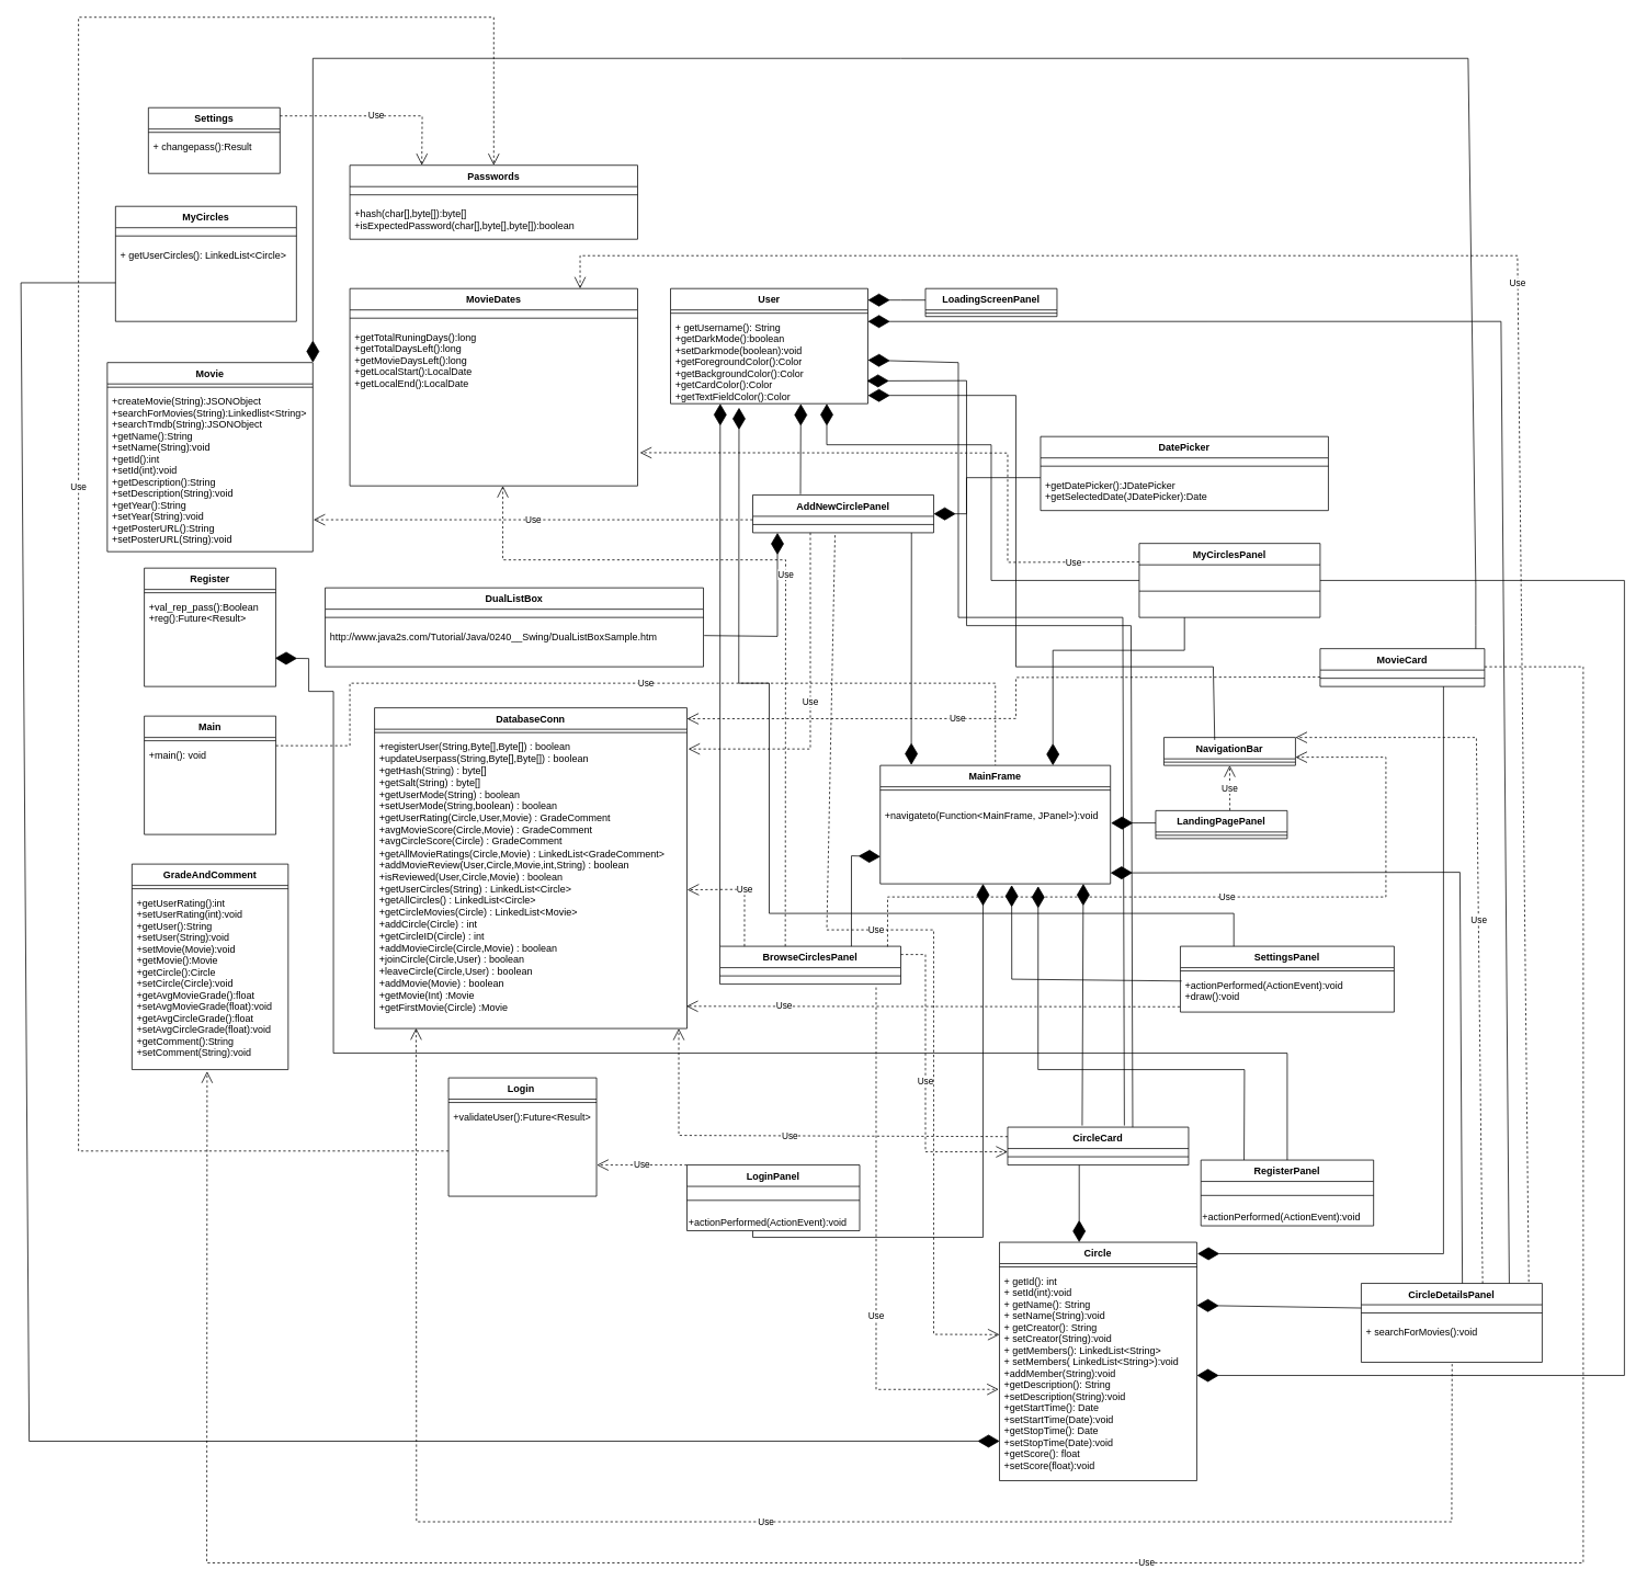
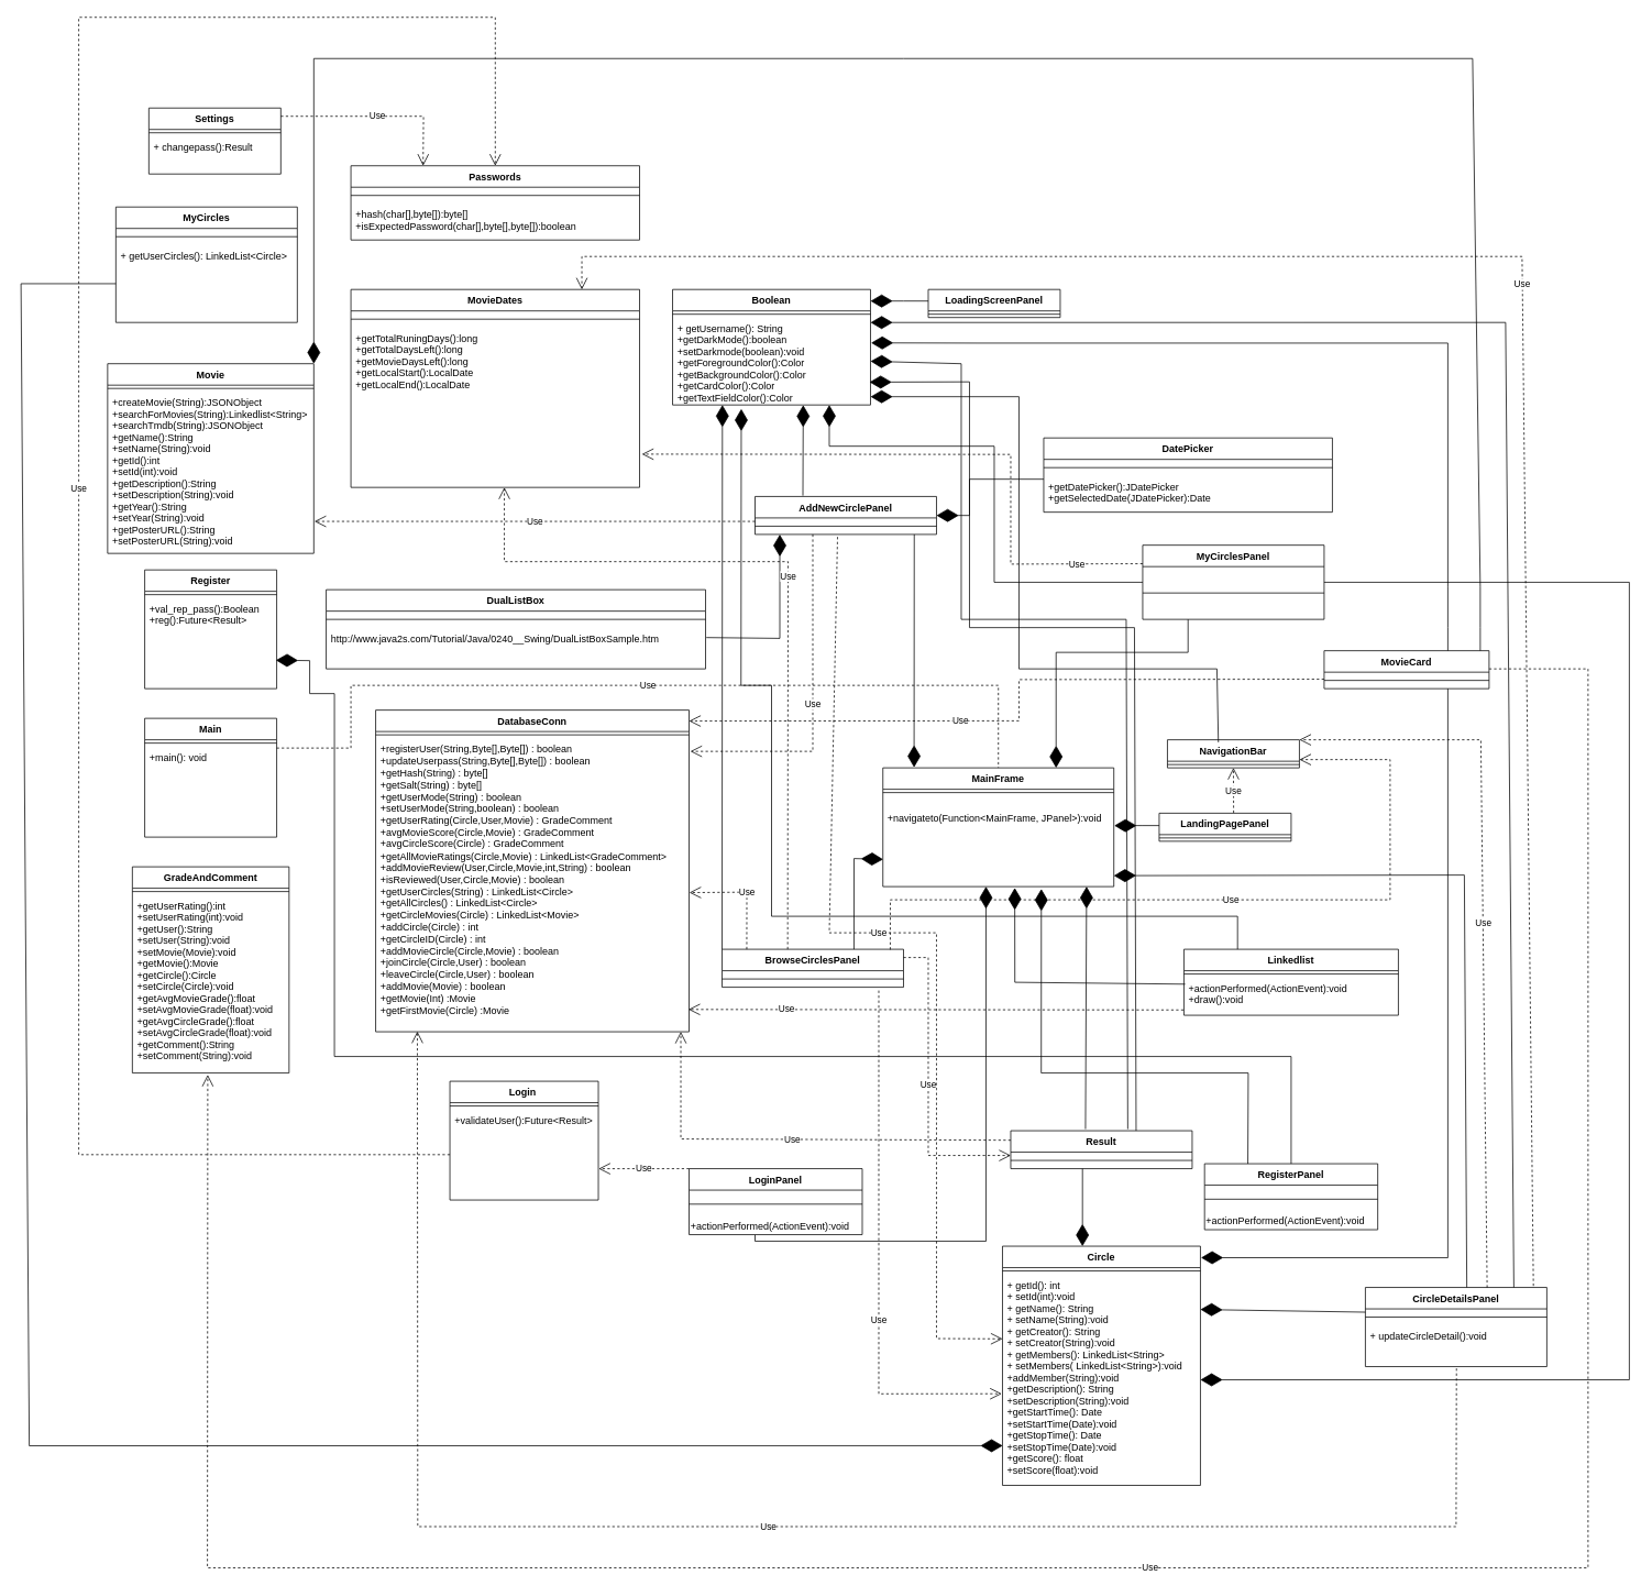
- <mxCell id="20" value="User" style="swimlane;fontStyle=1;align=center;verticalAlign=top;childLayout=stackLayout;horizontal=1;startSize=26;horizontalStack=0;resizeParent=1;resizeParentMax=0;resizeLast=0;collapsible=1;marginBottom=0;" parent="1" vertex="1"><mxGeometry x="810" y="350" width="240" height="140" as="geometry" /></mxCell>
+ <mxCell id="20" value="Boolean" style="swimlane;fontStyle=1;align=center;verticalAlign=top;childLayout=stackLayout;horizontal=1;startSize=26;horizontalStack=0;resizeParent=1;resizeParentMax=0;resizeLast=0;collapsible=1;marginBottom=0;" parent="1" vertex="1"><mxGeometry x="810" y="350" width="240" height="140" as="geometry" /></mxCell>
+ <mxCell id="98" value="" style="endArrow=diamondThin;endFill=1;endSize=24;html=1;rounded=0;exitX=0.75;exitY=0;exitDx=0;exitDy=0;entryX=1.003;entryY=0.29;entryDx=0;entryDy=0;entryPerimeter=0;" parent="1" source="67" target="22" edge="1"><mxGeometry width="160" relative="1" as="geometry"><mxPoint x="1390" y="970" as="sourcePoint" /><mxPoint x="1050" y="459.995" as="targetPoint" /><Array as="points"><mxPoint x="1750" y="760" /><mxPoint x="1750" y="710" /><mxPoint x="1750" y="415" /><mxPoint x="1180" y="415" /></Array></mxGeometry></mxCell>
- <mxCell id="72" value="SettingsPanel" style="swimlane;fontStyle=1;align=center;verticalAlign=top;childLayout=stackLayout;horizontal=1;startSize=26;horizontalStack=0;resizeParent=1;resizeParentMax=0;resizeLast=0;collapsible=1;marginBottom=0;" parent="1" vertex="1"><mxGeometry x="1430" y="1150" width="260" height="80" as="geometry" /></mxCell>
+ <mxCell id="72" value="Linkedlist" style="swimlane;fontStyle=1;align=center;verticalAlign=top;childLayout=stackLayout;horizontal=1;startSize=26;horizontalStack=0;resizeParent=1;resizeParentMax=0;resizeLast=0;collapsible=1;marginBottom=0;" parent="1" vertex="1"><mxGeometry x="1430" y="1150" width="260" height="80" as="geometry" /></mxCell>
- <mxCell id="38" value="CircleCard" style="swimlane;fontStyle=1;align=center;verticalAlign=top;childLayout=stackLayout;horizontal=1;startSize=26;horizontalStack=0;resizeParent=1;resizeParentMax=0;resizeLast=0;collapsible=1;marginBottom=0;" parent="1" vertex="1"><mxGeometry x="1220" y="1370" width="220" height="46" as="geometry" /></mxCell>
+ <mxCell id="38" value="Result" style="swimlane;fontStyle=1;align=center;verticalAlign=top;childLayout=stackLayout;horizontal=1;startSize=26;horizontalStack=0;resizeParent=1;resizeParentMax=0;resizeLast=0;collapsible=1;marginBottom=0;" parent="1" vertex="1"><mxGeometry x="1220" y="1370" width="220" height="46" as="geometry" /></mxCell>
- <mxCell id="46" value="+ searchForMovies():void" style="text;strokeColor=none;fillColor=none;align=left;verticalAlign=top;spacingLeft=4;spacingRight=4;overflow=hidden;rotatable=0;points=[[0,0.5],[1,0.5]];portConstraint=eastwest;" parent="44" vertex="1"><mxGeometry y="46" width="220" height="50" as="geometry" /></mxCell>
+ <mxCell id="46" value="+ updateCircleDetail():void" style="text;strokeColor=none;fillColor=none;align=left;verticalAlign=top;spacingLeft=4;spacingRight=4;overflow=hidden;rotatable=0;points=[[0,0.5],[1,0.5]];portConstraint=eastwest;" parent="44" vertex="1"><mxGeometry y="46" width="220" height="50" as="geometry" /></mxCell>
